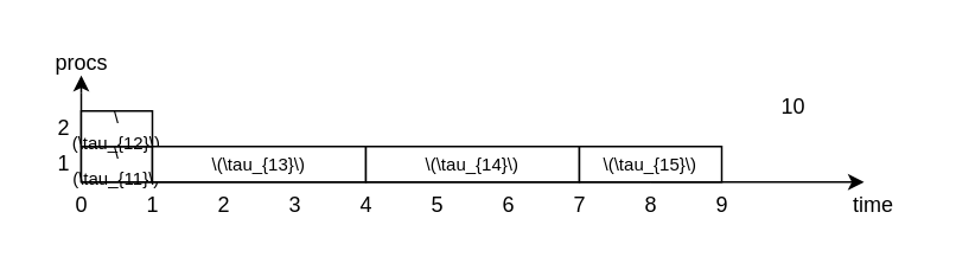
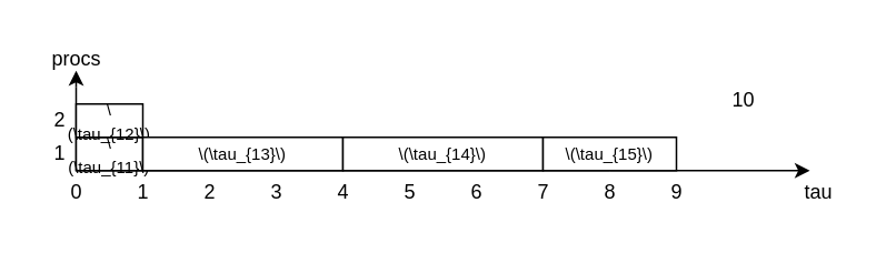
- <mxCell id="6" value="time" style="text;html=1;align=center;verticalAlign=middle;resizable=0;points=[];autosize=1;strokeColor=none;fillColor=none;" vertex="1" parent="1"><mxGeometry x="465" y="100" width="50" height="30" as="geometry" /></mxCell>
+ <mxCell id="6" value="tau" style="text;html=1;align=center;verticalAlign=middle;resizable=0;points=[];autosize=1;strokeColor=none;fillColor=none;" vertex="1" parent="1"><mxGeometry x="465" y="100" width="50" height="30" as="geometry" /></mxCell>
